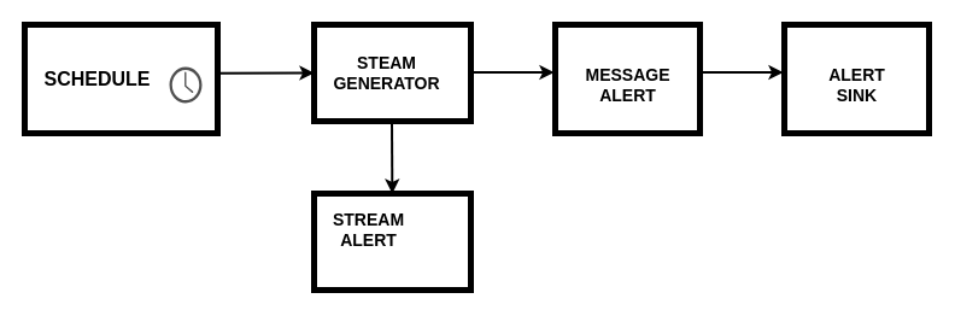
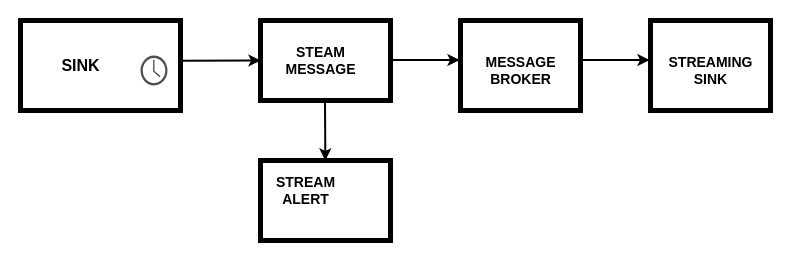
- <mxCell id="6" value="&lt;b style=&quot;font-size: 14px;&quot;&gt;&lt;font style=&quot;font-size: 14px;&quot;&gt;STEAM&lt;br style=&quot;font-size: 14px;&quot;&gt;GENERATOR&lt;br style=&quot;font-size: 14px;&quot;&gt;&lt;/font&gt;&lt;/b&gt;" style="text;html=1;resizable=0;autosize=1;align=center;verticalAlign=middle;points=[];fillColor=none;strokeColor=none;rounded=0;fontSize=14;" vertex="1" parent="1"><mxGeometry x="270" y="40" width="100" height="40" as="geometry" /></mxCell>
+ <mxCell id="6" value="&lt;b style=&quot;font-size: 14px;&quot;&gt;&lt;font style=&quot;font-size: 14px;&quot;&gt;STEAM&lt;br style=&quot;font-size: 14px;&quot;&gt;MESSAGE&lt;br style=&quot;font-size: 14px;&quot;&gt;&lt;/font&gt;&lt;/b&gt;" style="text;html=1;resizable=0;autosize=1;align=center;verticalAlign=middle;points=[];fillColor=none;strokeColor=none;rounded=0;fontSize=14;" vertex="1" parent="1"><mxGeometry x="270" y="40" width="100" height="40" as="geometry" /></mxCell>
- <mxCell id="3" value="&lt;b style=&quot;font-size: 16px;&quot;&gt;&lt;font style=&quot;font-size: 16px;&quot;&gt;SCHEDULE&lt;/font&gt;&lt;/b&gt;" style="text;html=1;resizable=0;autosize=1;align=center;verticalAlign=middle;points=[];fillColor=none;strokeColor=none;rounded=0;fontSize=16;" vertex="1" parent="1"><mxGeometry x="30" y="55" width="100" height="20" as="geometry" /></mxCell>
+ <mxCell id="3" value="&lt;b style=&quot;font-size: 16px;&quot;&gt;&lt;font style=&quot;font-size: 16px;&quot;&gt;SINK&lt;/font&gt;&lt;/b&gt;" style="text;html=1;resizable=0;autosize=1;align=center;verticalAlign=middle;points=[];fillColor=none;strokeColor=none;rounded=0;fontSize=16;" vertex="1" parent="1"><mxGeometry x="30" y="55" width="100" height="20" as="geometry" /></mxCell>
- <mxCell id="9" value="&lt;b style=&quot;font-size: 14px;&quot;&gt;&lt;font style=&quot;font-size: 14px;&quot;&gt;MESSAGE&lt;br&gt;ALERT&lt;br style=&quot;font-size: 14px;&quot;&gt;&lt;/font&gt;&lt;/b&gt;" style="text;html=1;resizable=0;autosize=1;align=center;verticalAlign=middle;points=[];fillColor=none;strokeColor=none;rounded=0;fontSize=14;" vertex="1" parent="1"><mxGeometry x="475" y="50" width="90" height="40" as="geometry" /></mxCell>
+ <mxCell id="9" value="&lt;b style=&quot;font-size: 14px;&quot;&gt;&lt;font style=&quot;font-size: 14px;&quot;&gt;MESSAGE&lt;br&gt;BROKER&lt;br style=&quot;font-size: 14px;&quot;&gt;&lt;/font&gt;&lt;/b&gt;" style="text;html=1;resizable=0;autosize=1;align=center;verticalAlign=middle;points=[];fillColor=none;strokeColor=none;rounded=0;fontSize=14;" vertex="1" parent="1"><mxGeometry x="475" y="50" width="90" height="40" as="geometry" /></mxCell>
- <mxCell id="12" value="&lt;b style=&quot;font-size: 14px;&quot;&gt;&lt;font style=&quot;font-size: 14px;&quot;&gt;ALERT&lt;br&gt;SINK&lt;br style=&quot;font-size: 14px;&quot;&gt;&lt;/font&gt;&lt;/b&gt;" style="text;html=1;resizable=0;autosize=1;align=center;verticalAlign=middle;points=[];fillColor=none;strokeColor=none;rounded=0;fontSize=14;" vertex="1" parent="1"><mxGeometry x="660" y="50" width="100" height="40" as="geometry" /></mxCell>
+ <mxCell id="12" value="&lt;b style=&quot;font-size: 14px;&quot;&gt;&lt;font style=&quot;font-size: 14px;&quot;&gt;STREAMING&lt;br&gt;SINK&lt;br style=&quot;font-size: 14px;&quot;&gt;&lt;/font&gt;&lt;/b&gt;" style="text;html=1;resizable=0;autosize=1;align=center;verticalAlign=middle;points=[];fillColor=none;strokeColor=none;rounded=0;fontSize=14;" vertex="1" parent="1"><mxGeometry x="660" y="50" width="100" height="40" as="geometry" /></mxCell>
